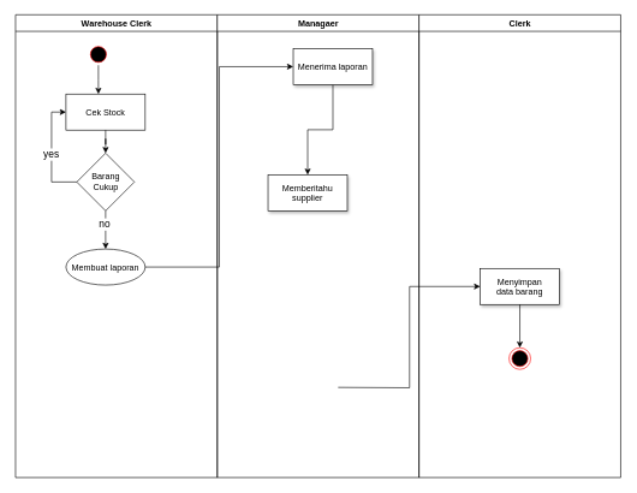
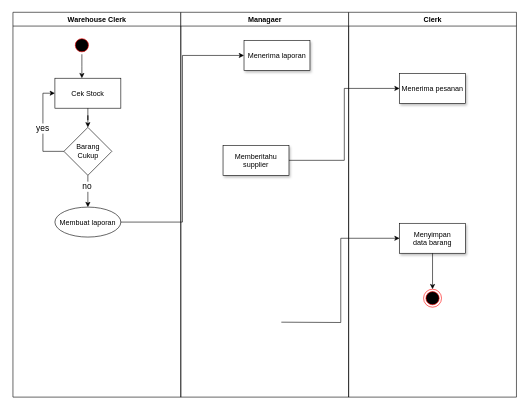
+ <mxCell id="24" style="edgeStyle=orthogonalEdgeStyle;rounded=0;orthogonalLoop=1;jettySize=auto;html=1;entryX=0;entryY=0.5;entryDx=0;entryDy=0;" edge="1" parent="1" source="16" target="21"><mxGeometry relative="1" as="geometry" /></mxCell>
+ <mxCell id="21" value="Menerima pesanan" style="shadow=1;" vertex="1" parent="17"><mxGeometry x="85" y="102" width="110" height="50" as="geometry" /></mxCell>
- <mxCell id="14" style="edgeStyle=orthogonalEdgeStyle;rounded=0;orthogonalLoop=1;jettySize=auto;html=1;" edge="1" parent="13" source="15" target="16"><mxGeometry relative="1" as="geometry" /></mxCell>
